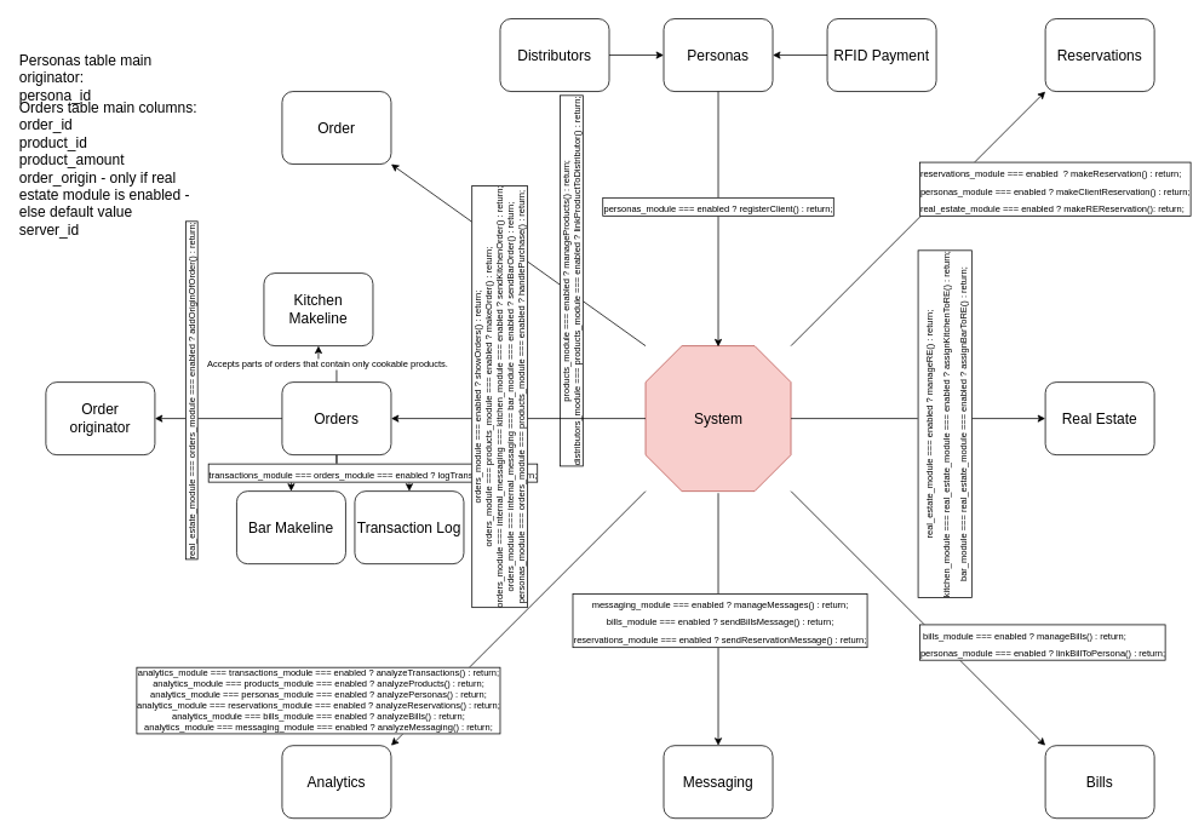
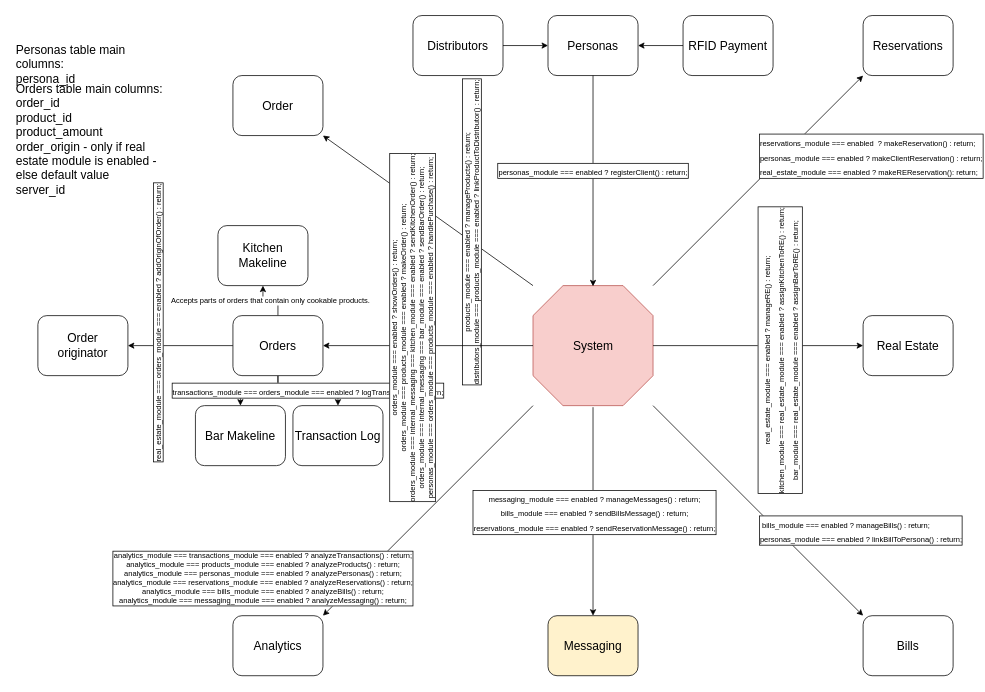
- <mxCell id="34" value="&lt;div style=&quot;text-align: left&quot;&gt;Personas table main originator:&lt;/div&gt;&lt;div style=&quot;text-align: left&quot;&gt;persona_id&lt;/div&gt;" style="text;html=1;strokeColor=none;fillColor=none;align=center;verticalAlign=middle;whiteSpace=wrap;rounded=0;fontSize=16;" vertex="1" parent="1"><mxGeometry x="20" y="40" width="215" height="90" as="geometry" /></mxCell>
+ <mxCell id="34" value="&lt;div style=&quot;text-align: left&quot;&gt;Personas table main columns:&lt;/div&gt;&lt;div style=&quot;text-align: left&quot;&gt;persona_id&lt;/div&gt;" style="text;html=1;strokeColor=none;fillColor=none;align=center;verticalAlign=middle;whiteSpace=wrap;rounded=0;fontSize=16;" vertex="1" parent="1"><mxGeometry x="20" y="40" width="215" height="90" as="geometry" /></mxCell>
- <mxCell id="8" value="Messaging" style="rounded=1;whiteSpace=wrap;html=1;fontSize=16;" parent="1" vertex="1"><mxGeometry x="730" y="820" width="120" height="80" as="geometry" /></mxCell>
+ <mxCell id="8" value="Messaging" style="rounded=1;whiteSpace=wrap;html=1;fontSize=16;fillColor=#fff2cc;" parent="1" vertex="1"><mxGeometry x="730" y="820" width="120" height="80" as="geometry" /></mxCell>
